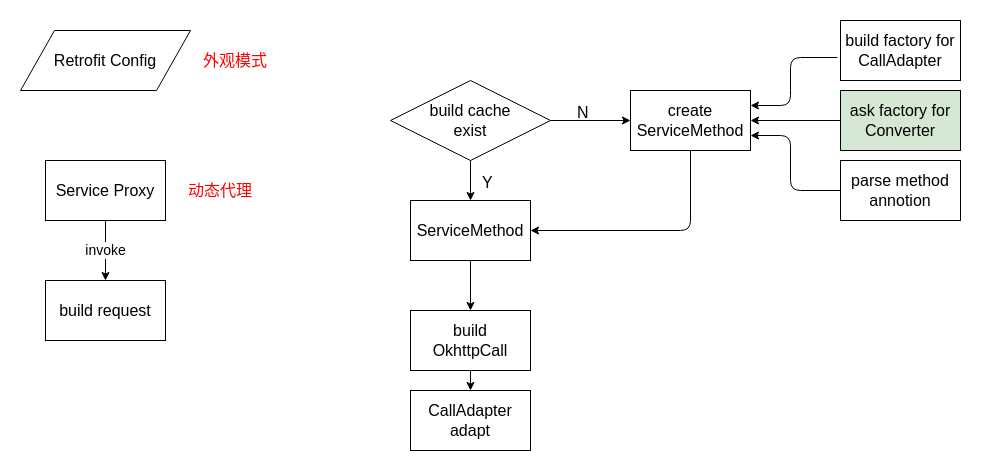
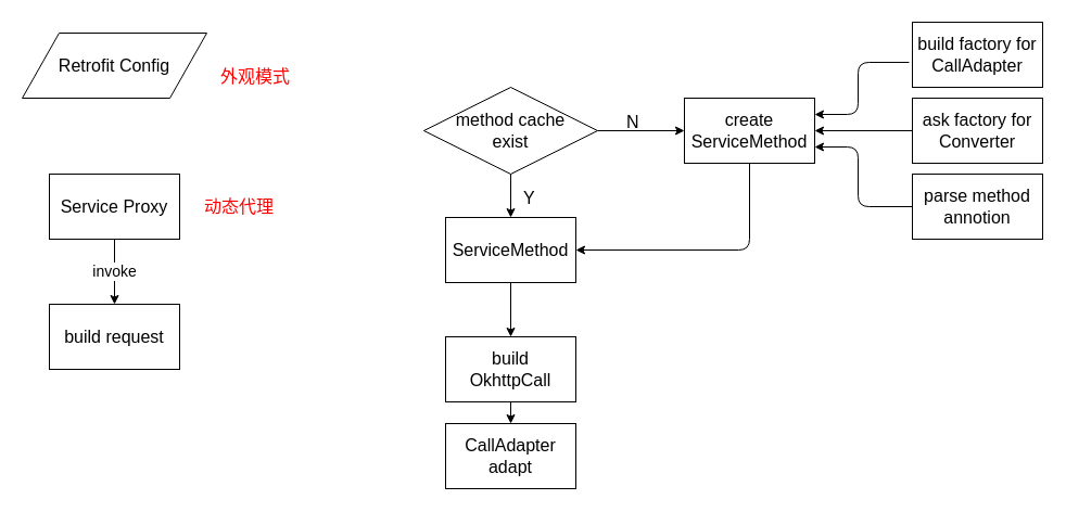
- <mxCell id="7" value="&lt;font style=&quot;font-size: 16px&quot; color=&quot;#ff0000&quot;&gt;外观模式&lt;/font&gt;" style="text;html=1;strokeColor=none;fillColor=none;align=center;verticalAlign=middle;whiteSpace=wrap;rounded=0;" vertex="1" parent="1"><mxGeometry x="200" y="50" width="70" height="20" as="geometry" /></mxCell>
+ <mxCell id="7" value="&lt;font style=&quot;font-size: 16px&quot; color=&quot;#ff0000&quot;&gt;外观模式&lt;/font&gt;" style="text;html=1;strokeColor=none;fillColor=none;align=center;verticalAlign=middle;whiteSpace=wrap;rounded=0;" vertex="1" parent="1"><mxGeometry x="200" y="60" width="70" height="20" as="geometry" /></mxCell>
- <mxCell id="8" value="&lt;font style=&quot;font-size: 16px&quot;&gt;build cache &lt;br&gt;exist&lt;/font&gt;" style="rhombus;whiteSpace=wrap;html=1;" vertex="1" parent="1"><mxGeometry x="390" y="80" width="160" height="80" as="geometry" /></mxCell>
+ <mxCell id="8" value="&lt;font style=&quot;font-size: 16px&quot;&gt;method cache &lt;br&gt;exist&lt;/font&gt;" style="rhombus;whiteSpace=wrap;html=1;" vertex="1" parent="1"><mxGeometry x="390" y="80" width="160" height="80" as="geometry" /></mxCell>
- <mxCell id="17" value="&lt;span style=&quot;font-size: 16px ; white-space: normal&quot;&gt;ask factory for Converter&lt;br&gt;&lt;/span&gt;" style="rounded=0;whiteSpace=wrap;html=1;fillColor=#d5e8d4;" vertex="1" parent="1"><mxGeometry x="840" y="90" width="120" height="60" as="geometry" /></mxCell>
+ <mxCell id="17" value="&lt;span style=&quot;font-size: 16px ; white-space: normal&quot;&gt;ask factory for Converter&lt;br&gt;&lt;/span&gt;" style="rounded=0;whiteSpace=wrap;html=1;" vertex="1" parent="1"><mxGeometry x="840" y="90" width="120" height="60" as="geometry" /></mxCell>
